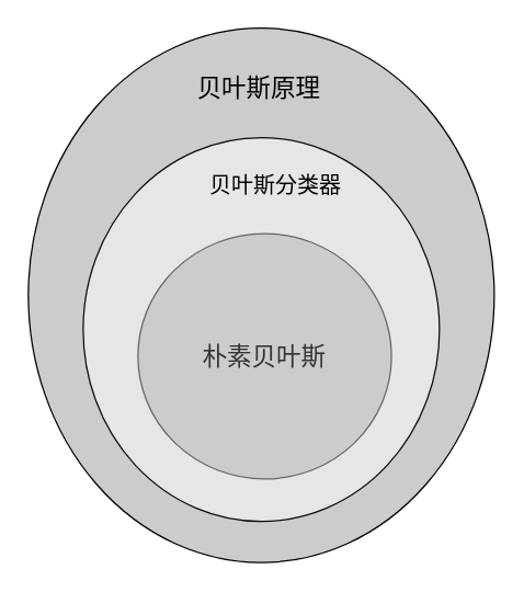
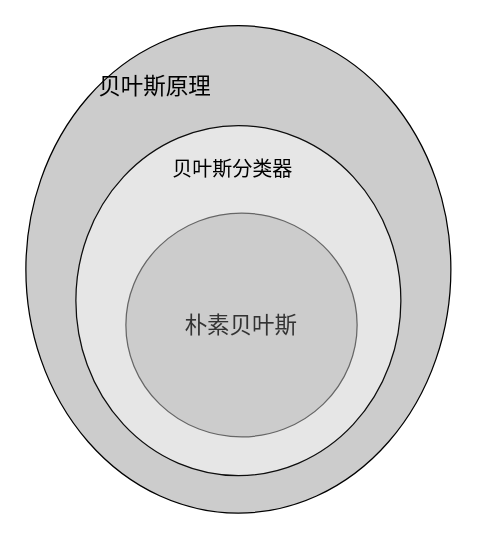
- <mxCell id="6" value="&lt;font style=&quot;font-size: 18px;&quot;&gt;贝叶斯原理&lt;/font&gt;" style="text;html=1;align=center;verticalAlign=middle;resizable=0;points=[];autosize=1;strokeColor=none;fillColor=none;" parent="1" vertex="1"><mxGeometry x="133" y="44" width="110" height="40" as="geometry" /></mxCell>
+ <mxCell id="6" value="&lt;font style=&quot;font-size: 18px;&quot;&gt;贝叶斯原理&lt;/font&gt;" style="text;html=1;align=center;verticalAlign=middle;resizable=0;points=[];autosize=1;strokeColor=none;fillColor=none;" parent="1" vertex="1"><mxGeometry x="68" y="49" width="110" height="40" as="geometry" /></mxCell>
- <mxCell id="5" value="&lt;font style=&quot;font-size: 16px;&quot;&gt;贝叶斯分类器&lt;/font&gt;" style="text;html=1;align=center;verticalAlign=middle;resizable=0;points=[];autosize=1;strokeColor=none;fillColor=none;" parent="1" vertex="1"><mxGeometry x="140" y="120" width="120" height="30" as="geometry" /></mxCell>
+ <mxCell id="5" value="&lt;font style=&quot;font-size: 16px;&quot;&gt;贝叶斯分类器&lt;/font&gt;" style="text;html=1;align=center;verticalAlign=middle;resizable=0;points=[];autosize=1;strokeColor=none;fillColor=none;" parent="1" vertex="1"><mxGeometry x="125" y="120" width="120" height="30" as="geometry" /></mxCell>
